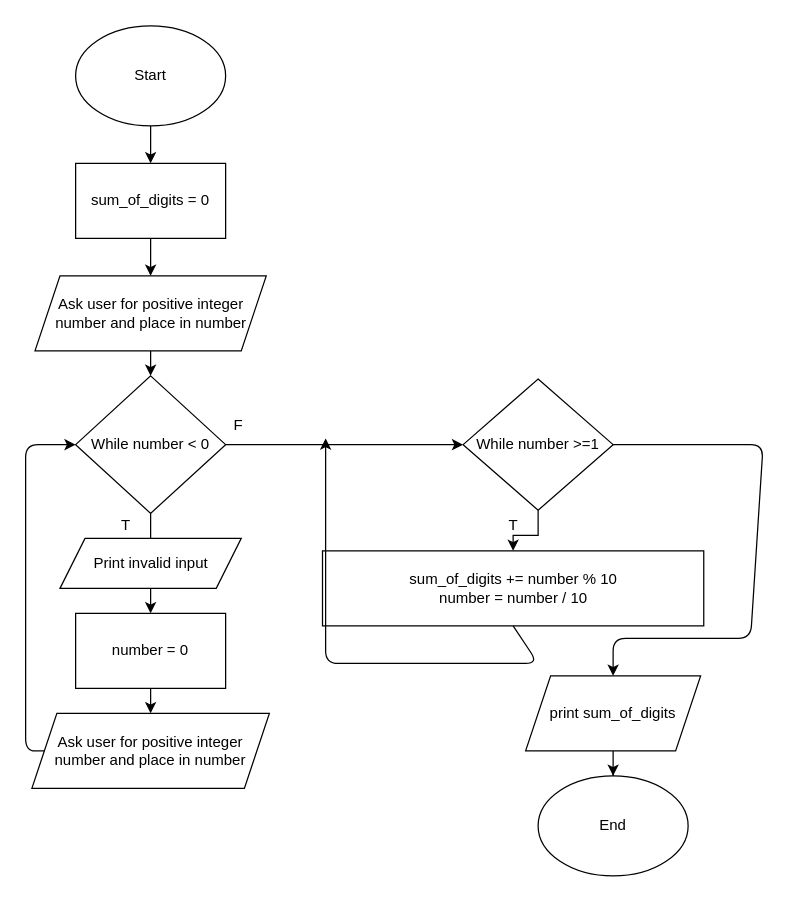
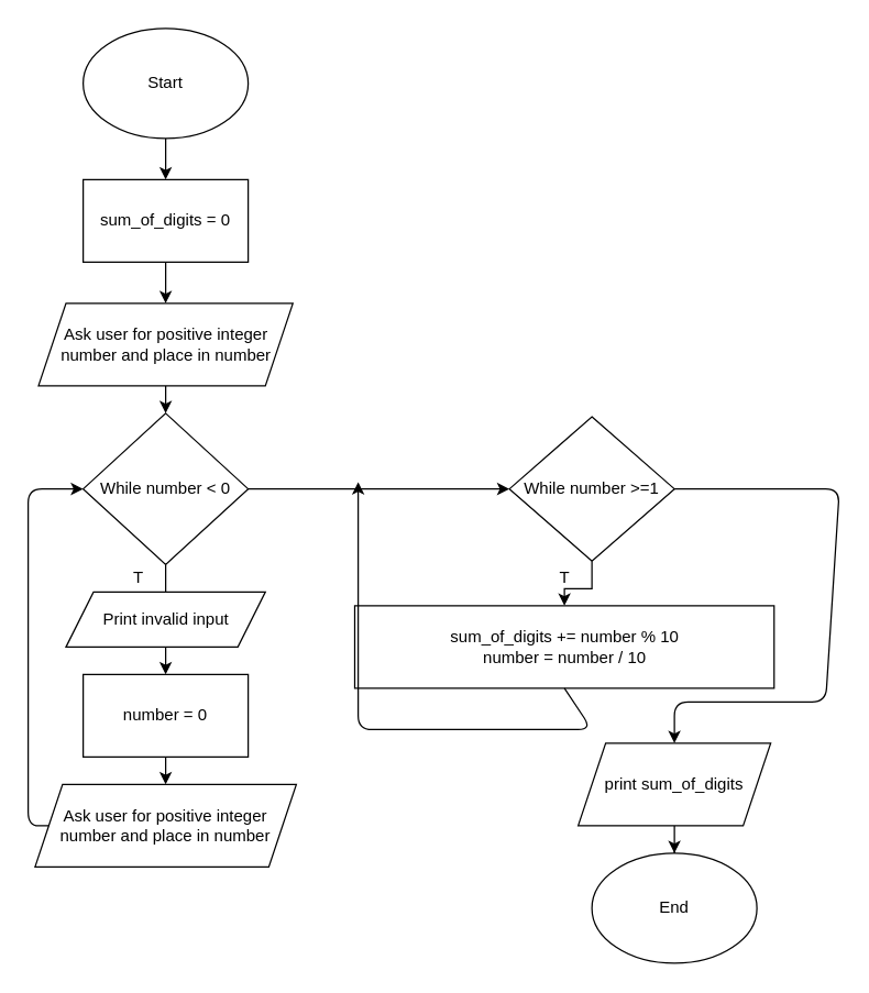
- <mxCell id="18" value="F" style="text;html=1;align=center;verticalAlign=middle;resizable=0;points=[];autosize=1;" vertex="1" parent="1"><mxGeometry x="180" y="330" width="20" height="20" as="geometry" /></mxCell>
